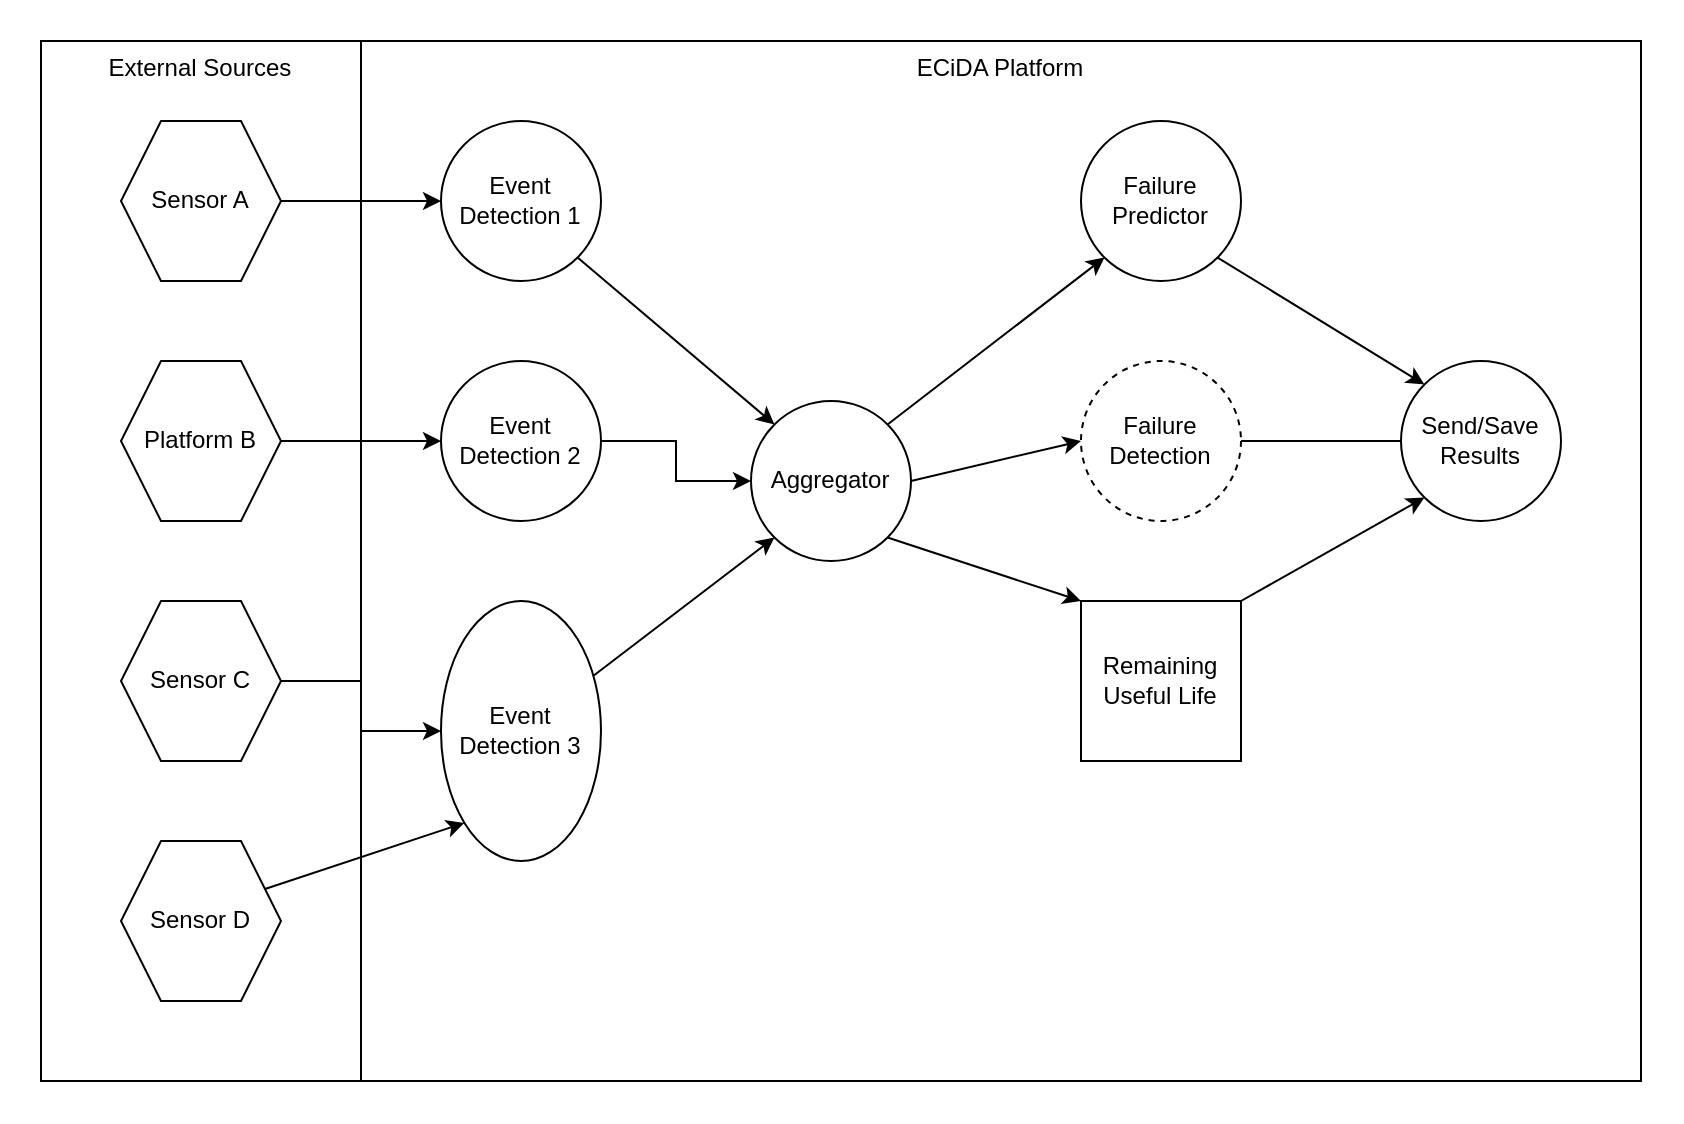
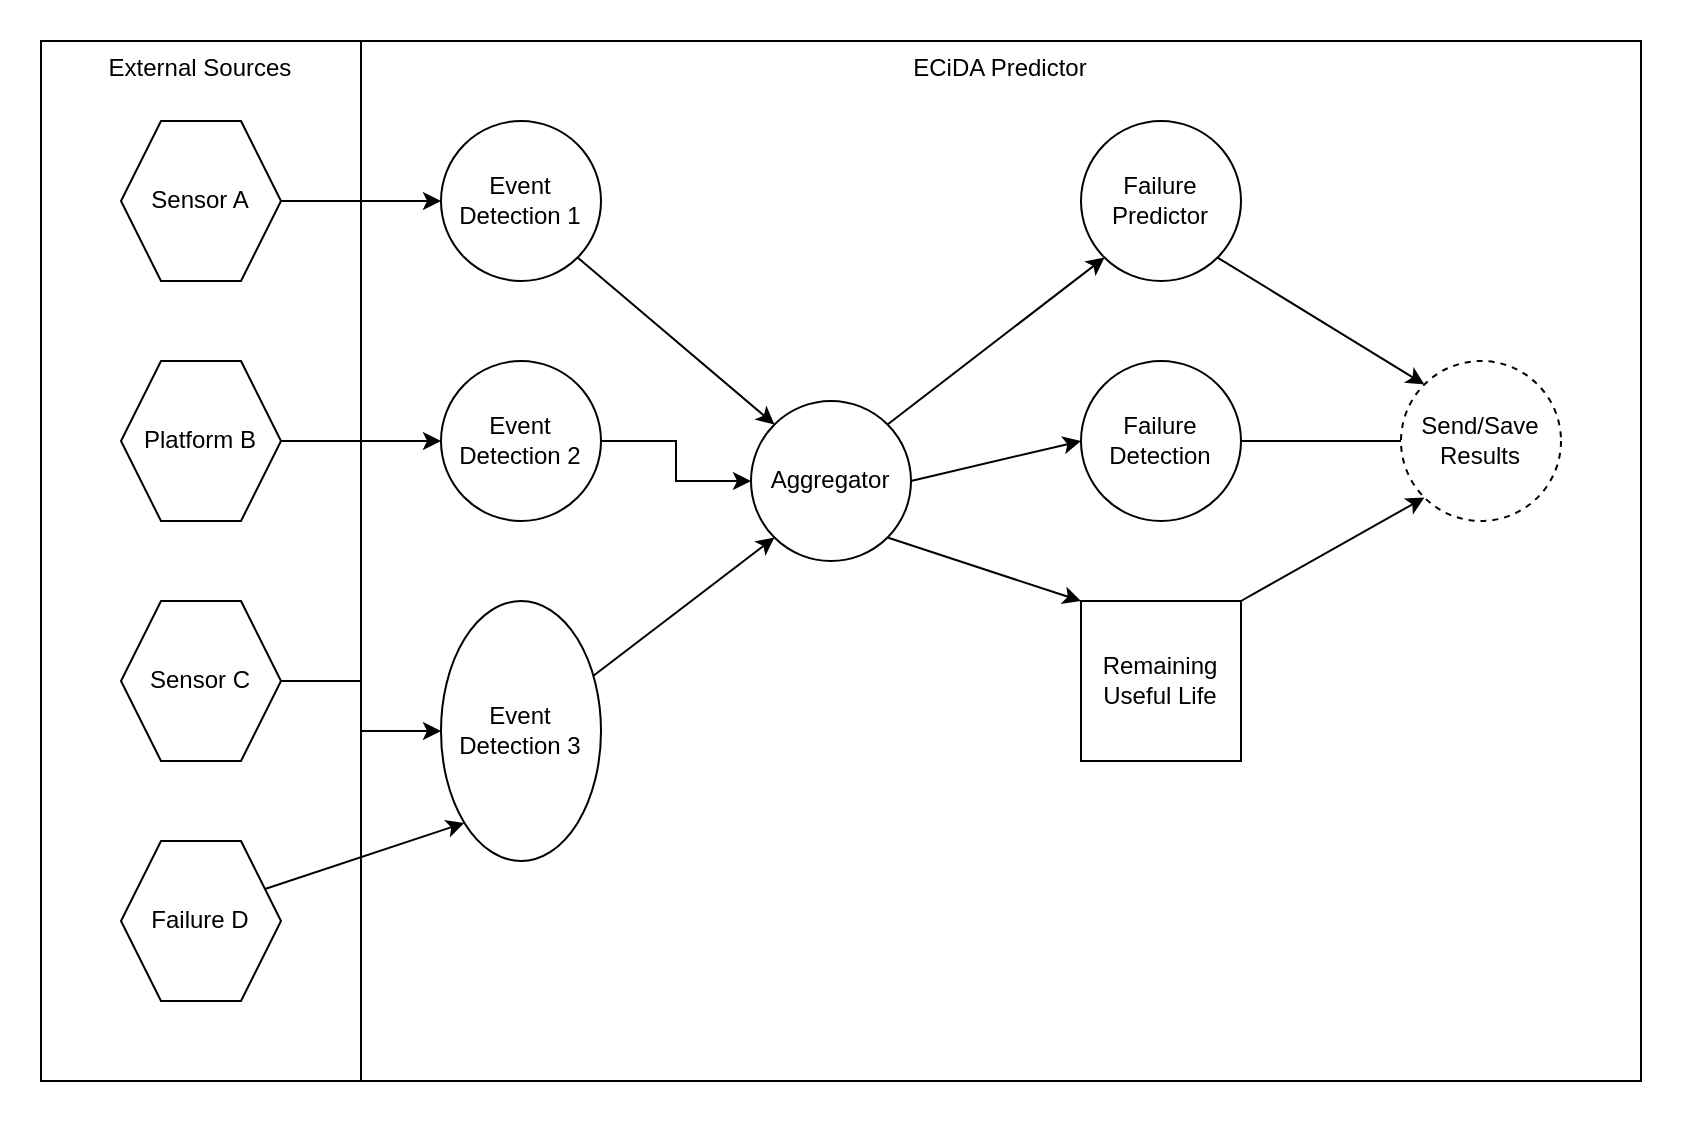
- <mxCell id="2" value="ECiDA Platform" style="rounded=0;whiteSpace=wrap;html=1;fillColor=none;verticalAlign=top;" parent="1" vertex="1"><mxGeometry x="180" y="20" width="640" height="520" as="geometry" /></mxCell>
+ <mxCell id="2" value="ECiDA Predictor" style="rounded=0;whiteSpace=wrap;html=1;fillColor=none;verticalAlign=top;" parent="1" vertex="1"><mxGeometry x="180" y="20" width="640" height="520" as="geometry" /></mxCell>
- <mxCell id="24" value="Failure Detection" style="ellipse;whiteSpace=wrap;html=1;aspect=fixed;dashed=1;" parent="1" vertex="1"><mxGeometry x="540" y="180" width="80" height="80" as="geometry" /></mxCell>
+ <mxCell id="24" value="Failure Detection" style="ellipse;whiteSpace=wrap;html=1;aspect=fixed;" parent="1" vertex="1"><mxGeometry x="540" y="180" width="80" height="80" as="geometry" /></mxCell>
- <mxCell id="27" value="Send/Save Results" style="ellipse;whiteSpace=wrap;html=1;aspect=fixed;" parent="1" vertex="1"><mxGeometry x="700" y="180" width="80" height="80" as="geometry" /></mxCell>
+ <mxCell id="27" value="Send/Save Results" style="ellipse;whiteSpace=wrap;html=1;aspect=fixed;dashed=1;" parent="1" vertex="1"><mxGeometry x="700" y="180" width="80" height="80" as="geometry" /></mxCell>
- <mxCell id="10" value="Sensor D" style="shape=hexagon;perimeter=hexagonPerimeter2;whiteSpace=wrap;html=1;fixedSize=1;" parent="1" vertex="1"><mxGeometry x="60" y="420" width="80" height="80" as="geometry" /></mxCell>
+ <mxCell id="10" value="Failure D" style="shape=hexagon;perimeter=hexagonPerimeter2;whiteSpace=wrap;html=1;fixedSize=1;" parent="1" vertex="1"><mxGeometry x="60" y="420" width="80" height="80" as="geometry" /></mxCell>
